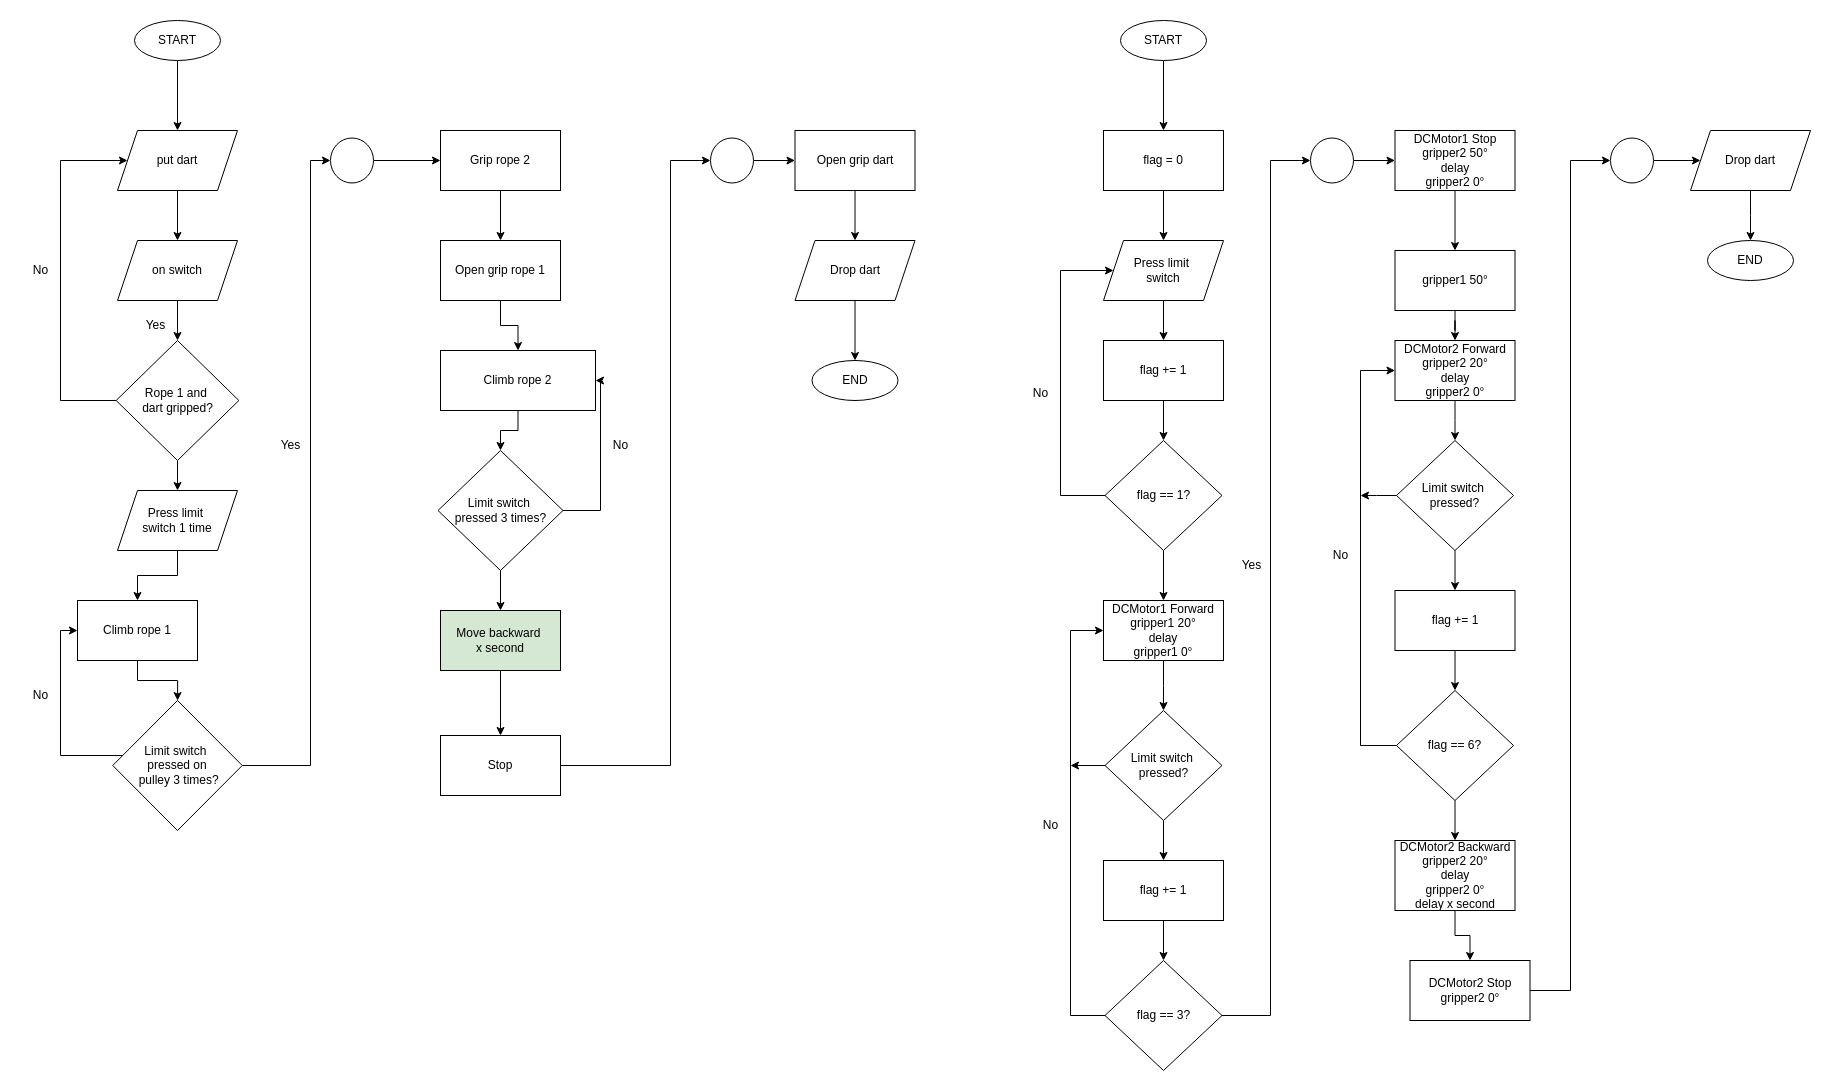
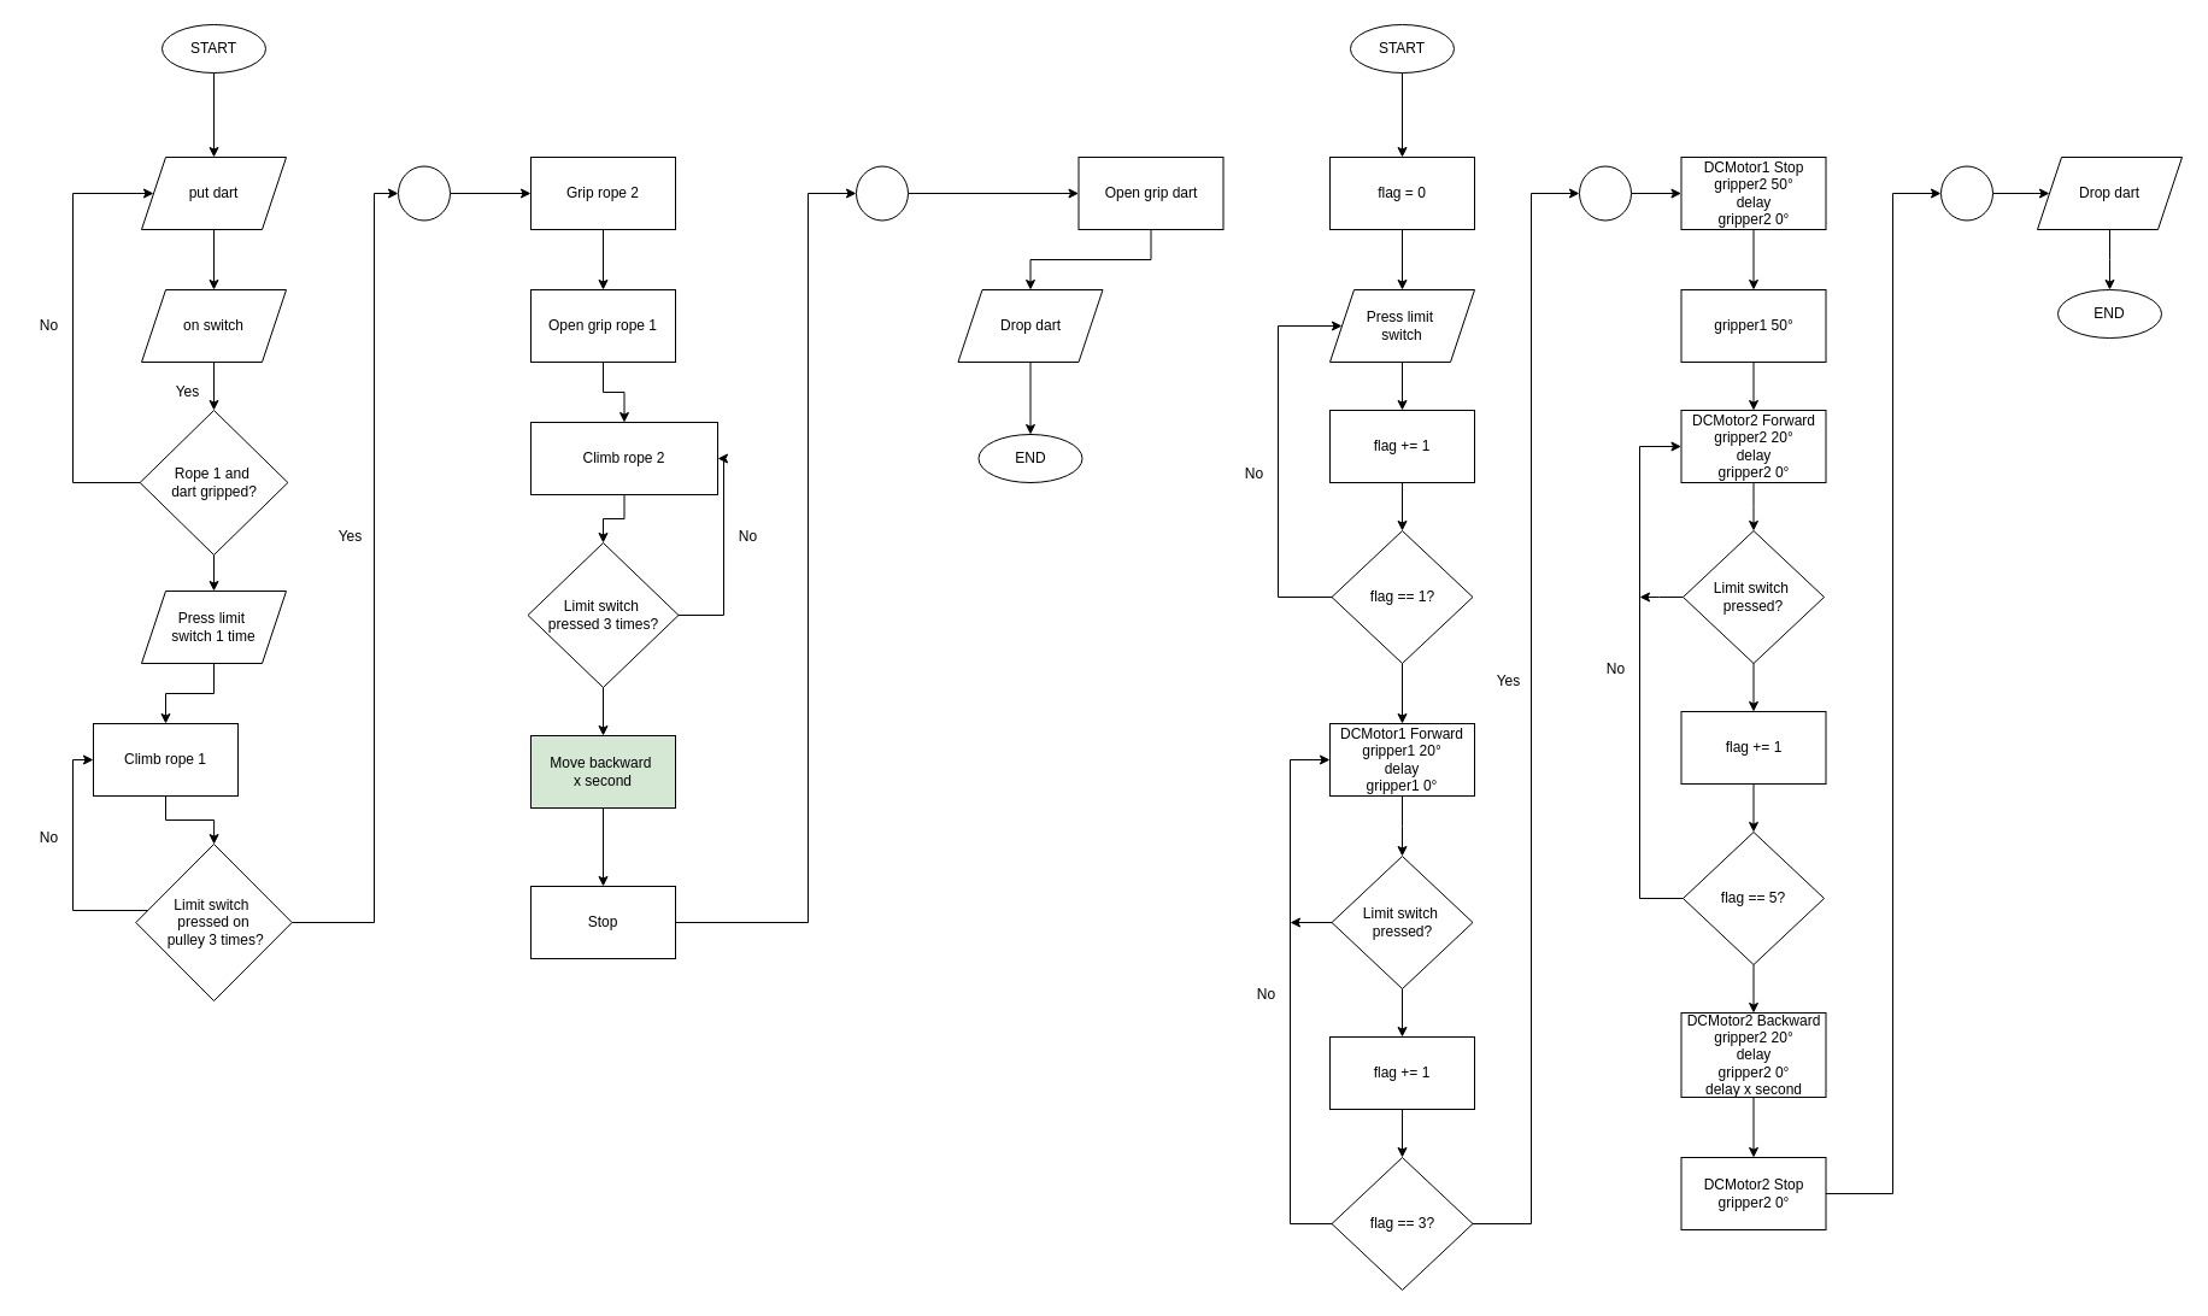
- <mxCell id="41" value="Open grip dart" style="whiteSpace=wrap;html=1;" vertex="1" parent="1"><mxGeometry x="794.5" y="130" width="120" height="60" as="geometry" /></mxCell>
+ <mxCell id="41" value="Open grip dart" style="whiteSpace=wrap;html=1;" vertex="1" parent="1"><mxGeometry x="894.5" y="130" width="120" height="60" as="geometry" /></mxCell>
- <mxCell id="74" value="gripper1 50°" style="whiteSpace=wrap;html=1;" vertex="1" parent="1"><mxGeometry x="1394.5" y="250" width="120" height="60" as="geometry" /></mxCell>
+ <mxCell id="74" value="gripper1 50°" style="whiteSpace=wrap;html=1;" vertex="1" parent="1"><mxGeometry x="1394.5" y="240" width="120" height="60" as="geometry" /></mxCell>
- <mxCell id="82" value="flag == 6?" style="rhombus;whiteSpace=wrap;html=1;" vertex="1" parent="1"><mxGeometry x="1396" y="690" width="117" height="110" as="geometry" /></mxCell>
+ <mxCell id="82" value="flag == 5?" style="rhombus;whiteSpace=wrap;html=1;" vertex="1" parent="1"><mxGeometry x="1396" y="690" width="117" height="110" as="geometry" /></mxCell>
- <mxCell id="89" value="DCMotor2 Stop&lt;br&gt;gripper2 &lt;span style=&quot;background-color: initial;&quot;&gt;0&lt;/span&gt;&lt;span style=&quot;background-color: initial;&quot;&gt;°&lt;/span&gt;" style="whiteSpace=wrap;html=1;" vertex="1" parent="1"><mxGeometry x="1409.5" y="960" width="120" height="60" as="geometry" /></mxCell>
+ <mxCell id="89" value="DCMotor2 Stop&lt;br&gt;gripper2 &lt;span style=&quot;background-color: initial;&quot;&gt;0&lt;/span&gt;&lt;span style=&quot;background-color: initial;&quot;&gt;°&lt;/span&gt;" style="whiteSpace=wrap;html=1;" vertex="1" parent="1"><mxGeometry x="1394.5" y="960" width="120" height="60" as="geometry" /></mxCell>
